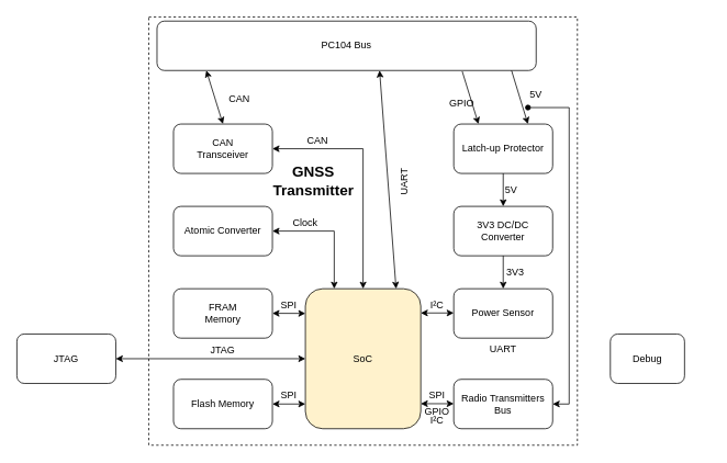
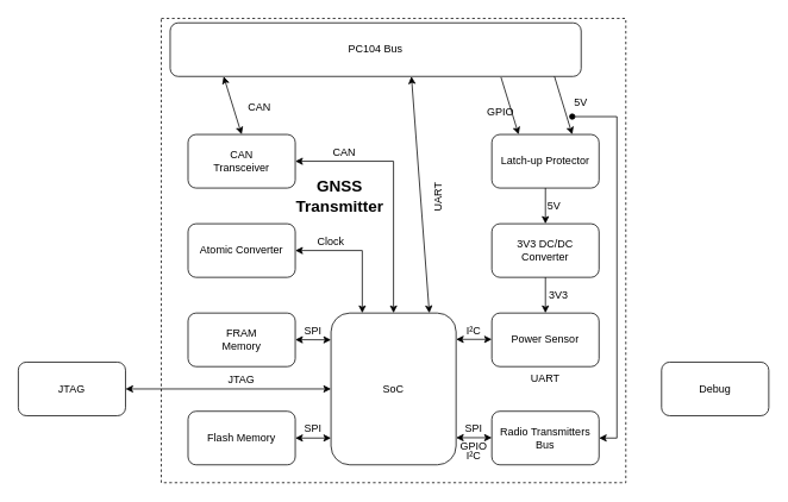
- <mxCell id="3" value="SoC" style="rounded=1;whiteSpace=wrap;html=1;fillColor=#fff2cc;" parent="1" vertex="1"><mxGeometry x="370" y="350" width="140" height="170" as="geometry" /></mxCell>
+ <mxCell id="3" value="SoC" style="rounded=1;whiteSpace=wrap;html=1;" parent="1" vertex="1"><mxGeometry x="370" y="350" width="140" height="170" as="geometry" /></mxCell>
- <mxCell id="12" value="Debug" style="rounded=1;whiteSpace=wrap;html=1;" parent="1" vertex="1"><mxGeometry x="740" y="405" width="90" height="60" as="geometry" /></mxCell>
+ <mxCell id="12" value="Debug" style="rounded=1;whiteSpace=wrap;html=1;" parent="1" vertex="1"><mxGeometry x="740" y="405" width="120" height="60" as="geometry" /></mxCell>
